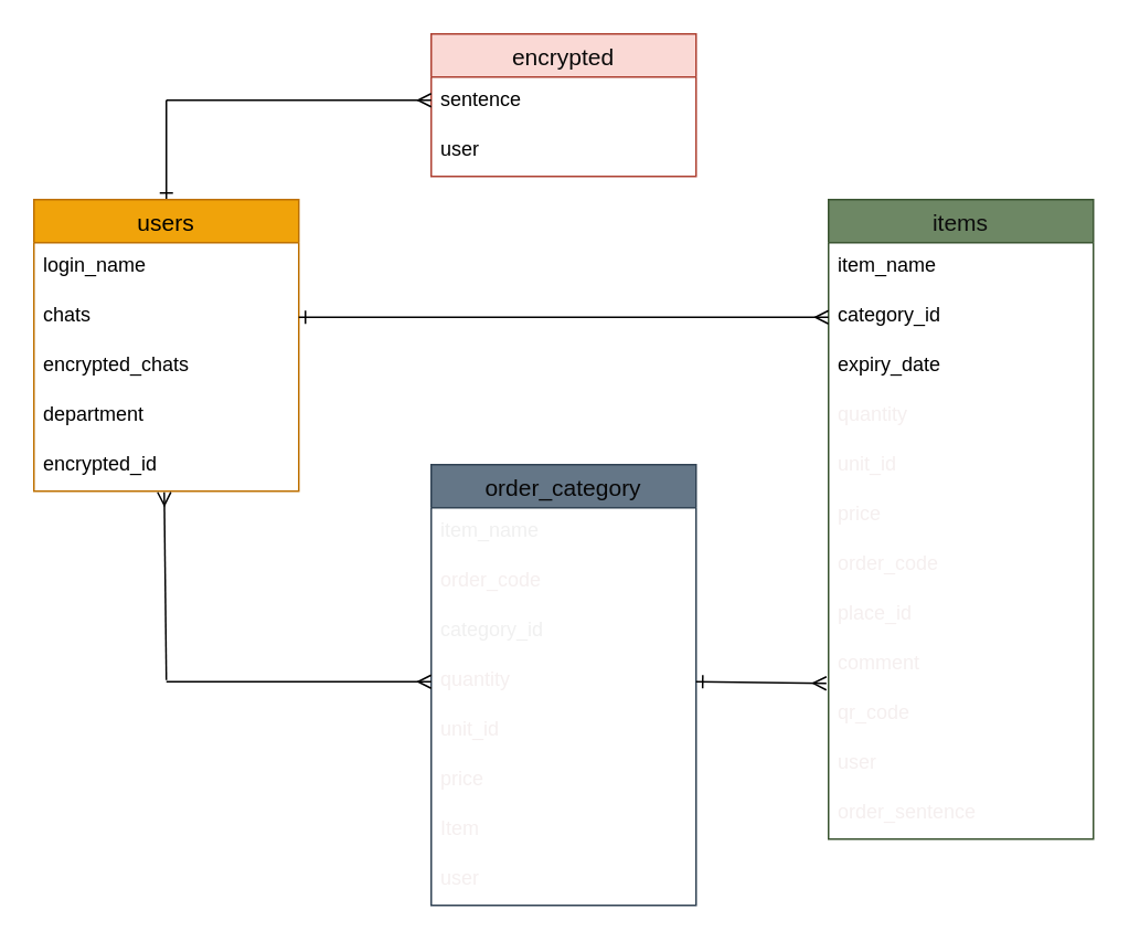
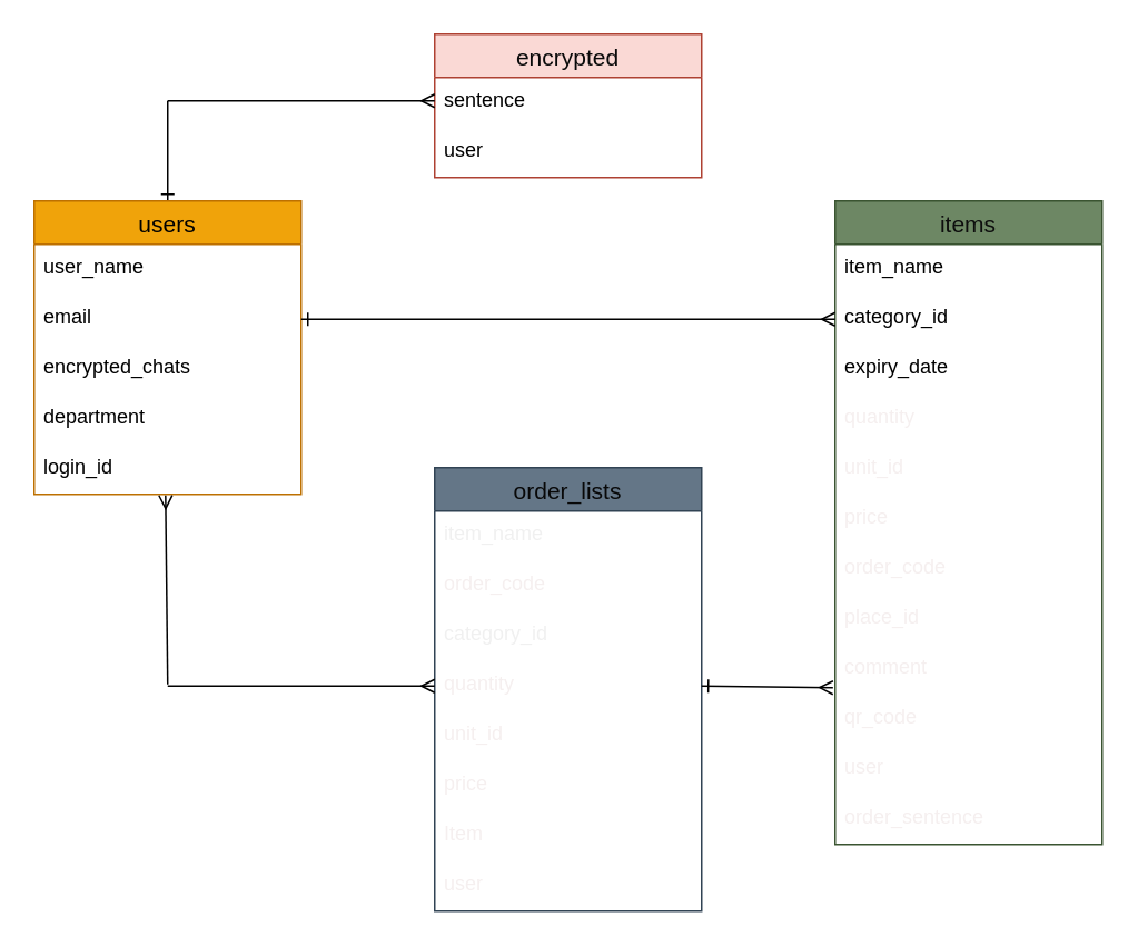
- <mxCell id="4" value="login_name" style="text;strokeColor=none;fillColor=none;spacingLeft=4;spacingRight=4;overflow=hidden;rotatable=0;points=[[0,0.5],[1,0.5]];portConstraint=eastwest;fontSize=12;" parent="3" vertex="1"><mxGeometry y="26" width="160" height="30" as="geometry" /></mxCell>
+ <mxCell id="4" value="user_name" style="text;strokeColor=none;fillColor=none;spacingLeft=4;spacingRight=4;overflow=hidden;rotatable=0;points=[[0,0.5],[1,0.5]];portConstraint=eastwest;fontSize=12;" parent="3" vertex="1"><mxGeometry y="26" width="160" height="30" as="geometry" /></mxCell>
- <mxCell id="5" value="chats" style="text;strokeColor=none;fillColor=none;spacingLeft=4;spacingRight=4;overflow=hidden;rotatable=0;points=[[0,0.5],[1,0.5]];portConstraint=eastwest;fontSize=12;" parent="3" vertex="1"><mxGeometry y="56" width="160" height="30" as="geometry" /></mxCell>
+ <mxCell id="5" value="email" style="text;strokeColor=none;fillColor=none;spacingLeft=4;spacingRight=4;overflow=hidden;rotatable=0;points=[[0,0.5],[1,0.5]];portConstraint=eastwest;fontSize=12;" parent="3" vertex="1"><mxGeometry y="56" width="160" height="30" as="geometry" /></mxCell>
- <mxCell id="8" value="encrypted_id" style="text;strokeColor=none;fillColor=none;spacingLeft=4;spacingRight=4;overflow=hidden;rotatable=0;points=[[0,0.5],[1,0.5]];portConstraint=eastwest;fontSize=12;" parent="3" vertex="1"><mxGeometry y="146" width="160" height="30" as="geometry" /></mxCell>
+ <mxCell id="8" value="login_id" style="text;strokeColor=none;fillColor=none;spacingLeft=4;spacingRight=4;overflow=hidden;rotatable=0;points=[[0,0.5],[1,0.5]];portConstraint=eastwest;fontSize=12;" parent="3" vertex="1"><mxGeometry y="146" width="160" height="30" as="geometry" /></mxCell>
- <mxCell id="25" value="order_category" style="swimlane;fontStyle=0;childLayout=stackLayout;horizontal=1;startSize=26;horizontalStack=0;resizeParent=1;resizeParentMax=0;resizeLast=0;collapsible=1;marginBottom=0;align=center;fontSize=14;strokeColor=#314354;fillColor=#647687;fontColor=#080808;" parent="1" vertex="1"><mxGeometry x="260" y="280" width="160" height="266" as="geometry" /></mxCell>
+ <mxCell id="25" value="order_lists" style="swimlane;fontStyle=0;childLayout=stackLayout;horizontal=1;startSize=26;horizontalStack=0;resizeParent=1;resizeParentMax=0;resizeLast=0;collapsible=1;marginBottom=0;align=center;fontSize=14;strokeColor=#314354;fillColor=#647687;fontColor=#080808;" parent="1" vertex="1"><mxGeometry x="260" y="280" width="160" height="266" as="geometry" /></mxCell>
